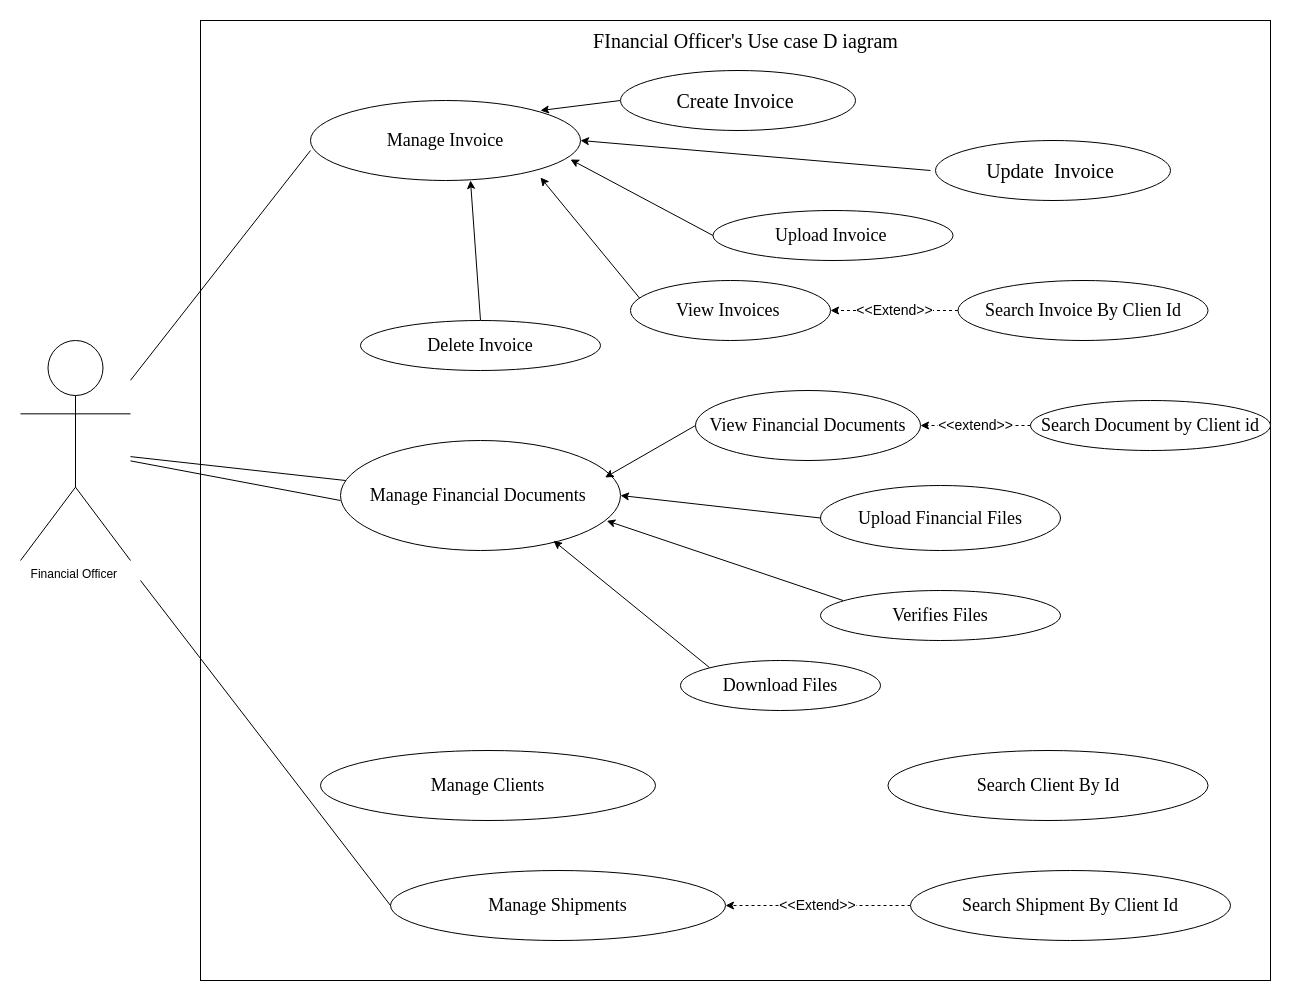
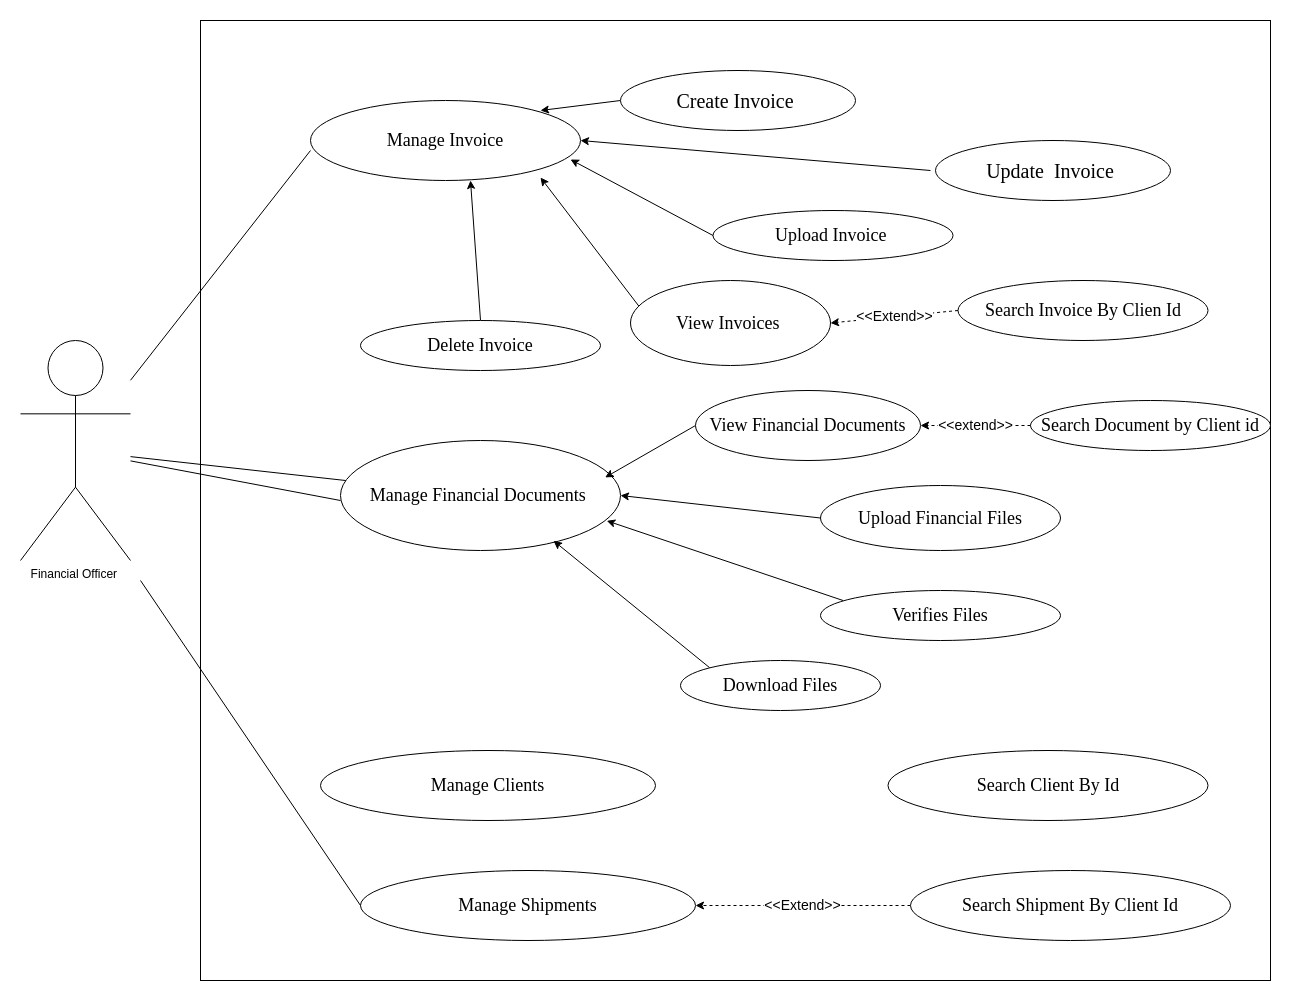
- <mxCell id="22" value="FInancial Officer's Use case D iagram" style="text;html=1;align=center;verticalAlign=middle;resizable=0;points=[];autosize=1;strokeColor=none;fillColor=none;fontSize=20;fontFamily=Times New Roman;" parent="1" vertex="1"><mxGeometry x="580" y="20" width="330" height="40" as="geometry" /></mxCell>
- <mxCell id="10" value="View Invoices&amp;nbsp;" style="ellipse;whiteSpace=wrap;html=1;fontFamily=Times New Roman;fontSize=18;" parent="1" vertex="1"><mxGeometry x="630" y="280" width="200" height="60" as="geometry" /></mxCell>
+ <mxCell id="10" value="View Invoices&amp;nbsp;" style="ellipse;whiteSpace=wrap;html=1;fontFamily=Times New Roman;fontSize=18;" parent="1" vertex="1"><mxGeometry x="630" y="280" width="200" height="85" as="geometry" /></mxCell>
- <mxCell id="21" value="Manage Shipments" style="ellipse;whiteSpace=wrap;html=1;fontFamily=Times New Roman;fontSize=18;" parent="1" vertex="1"><mxGeometry x="390" y="870" width="335" height="70" as="geometry" /></mxCell>
+ <mxCell id="21" value="Manage Shipments" style="ellipse;whiteSpace=wrap;html=1;fontFamily=Times New Roman;fontSize=18;" parent="1" vertex="1"><mxGeometry x="360" y="870" width="335" height="70" as="geometry" /></mxCell>
